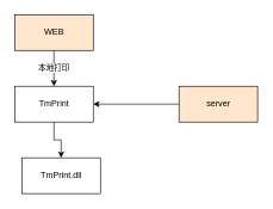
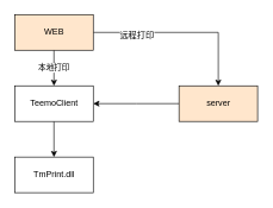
+ <mxCell id="3" style="edgeStyle=orthogonalEdgeStyle;rounded=0;orthogonalLoop=1;jettySize=auto;html=1;entryX=0.5;entryY=0;entryDx=0;entryDy=0;" parent="1" source="5" target="10" edge="1"><mxGeometry relative="1" as="geometry"><mxPoint x="340" y="45" as="targetPoint" /></mxGeometry></mxCell>
+ <mxCell id="4" value="远程打印" style="text;html=1;align=center;verticalAlign=middle;resizable=0;points=[];labelBackgroundColor=#ffffff;" parent="3" vertex="1" connectable="0"><mxGeometry x="-0.523" y="-3" relative="1" as="geometry"><mxPoint as="offset" /></mxGeometry></mxCell>
- <mxCell id="7" value="TmPrint" style="html=1;" parent="1" vertex="1"><mxGeometry x="20" y="120" width="110" height="50" as="geometry" /></mxCell>
+ <mxCell id="7" value="TeemoClient" style="html=1;" parent="1" vertex="1"><mxGeometry x="20" y="120" width="110" height="50" as="geometry" /></mxCell>
- <mxCell id="8" value="TmPrint.dll" style="html=1;" parent="1" vertex="1"><mxGeometry x="30" y="220" width="110" height="50" as="geometry" /></mxCell>
+ <mxCell id="8" value="TmPrint.dll" style="html=1;" parent="1" vertex="1"><mxGeometry x="20" y="220" width="110" height="50" as="geometry" /></mxCell>
